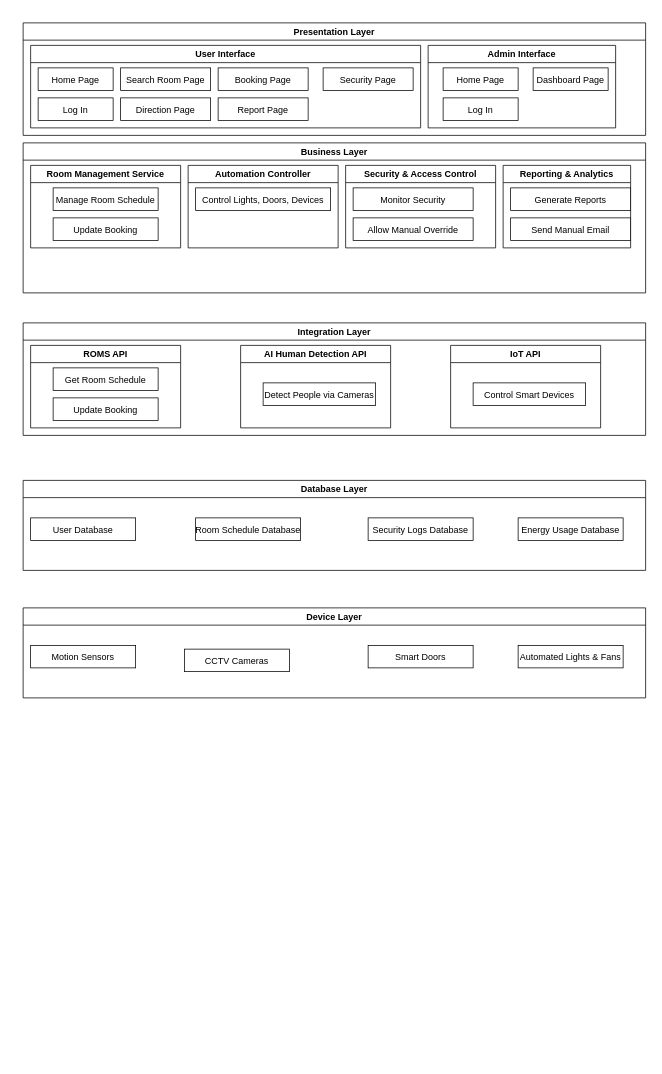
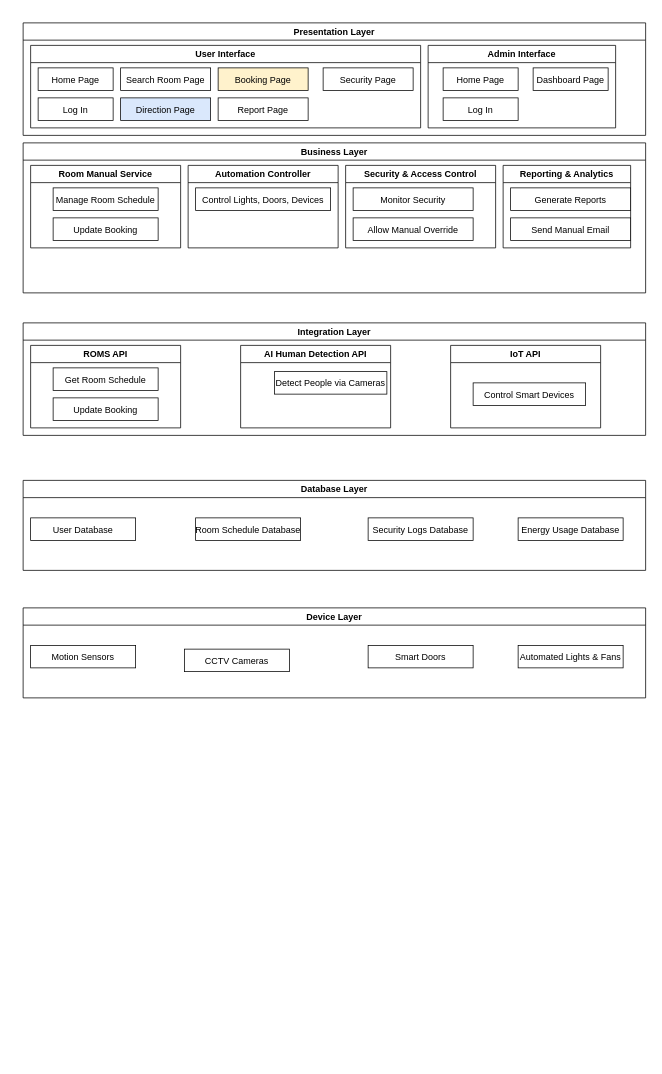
- <mxCell id="9" value="Booking Page" vertex="1" parent="4"><mxGeometry x="250" y="30" width="120" height="30" as="geometry" /></mxCell>
+ <mxCell id="9" value="Booking Page" vertex="1" parent="4" style="fillColor=#fff2cc;"><mxGeometry x="250" y="30" width="120" height="30" as="geometry" /></mxCell>
- <mxCell id="8" value="Direction Page" vertex="1" parent="4"><mxGeometry x="120" y="70" width="120" height="30" as="geometry" /></mxCell>
+ <mxCell id="8" value="Direction Page" vertex="1" parent="4" style="fillColor=#dae8fc;"><mxGeometry x="120" y="70" width="120" height="30" as="geometry" /></mxCell>
- <mxCell id="13" value="Room Management Service" style="swimlane" vertex="1" parent="12"><mxGeometry x="10" y="30" width="200" height="110" as="geometry" /></mxCell>
+ <mxCell id="13" value="Room Manual Service" style="swimlane" vertex="1" parent="12"><mxGeometry x="10" y="30" width="200" height="110" as="geometry" /></mxCell>
- <mxCell id="38" value="Detect People via Cameras" vertex="1" parent="37"><mxGeometry x="30" y="50" width="150" height="30" as="geometry" /></mxCell>
+ <mxCell id="38" value="Detect People via Cameras" vertex="1" parent="37"><mxGeometry x="45" y="35" width="150" height="30" as="geometry" /></mxCell>
